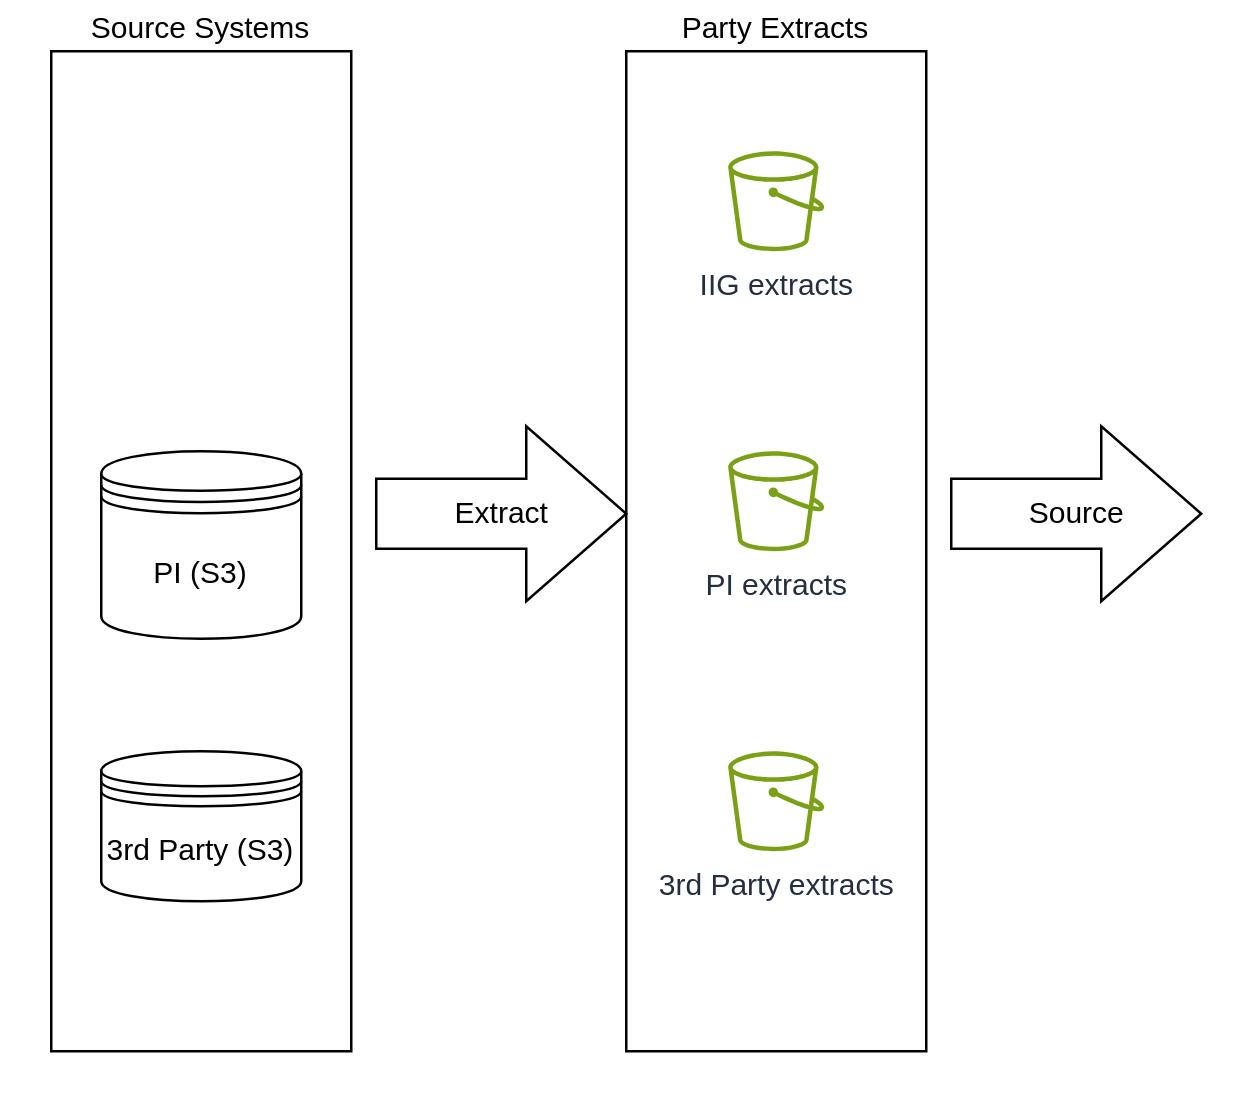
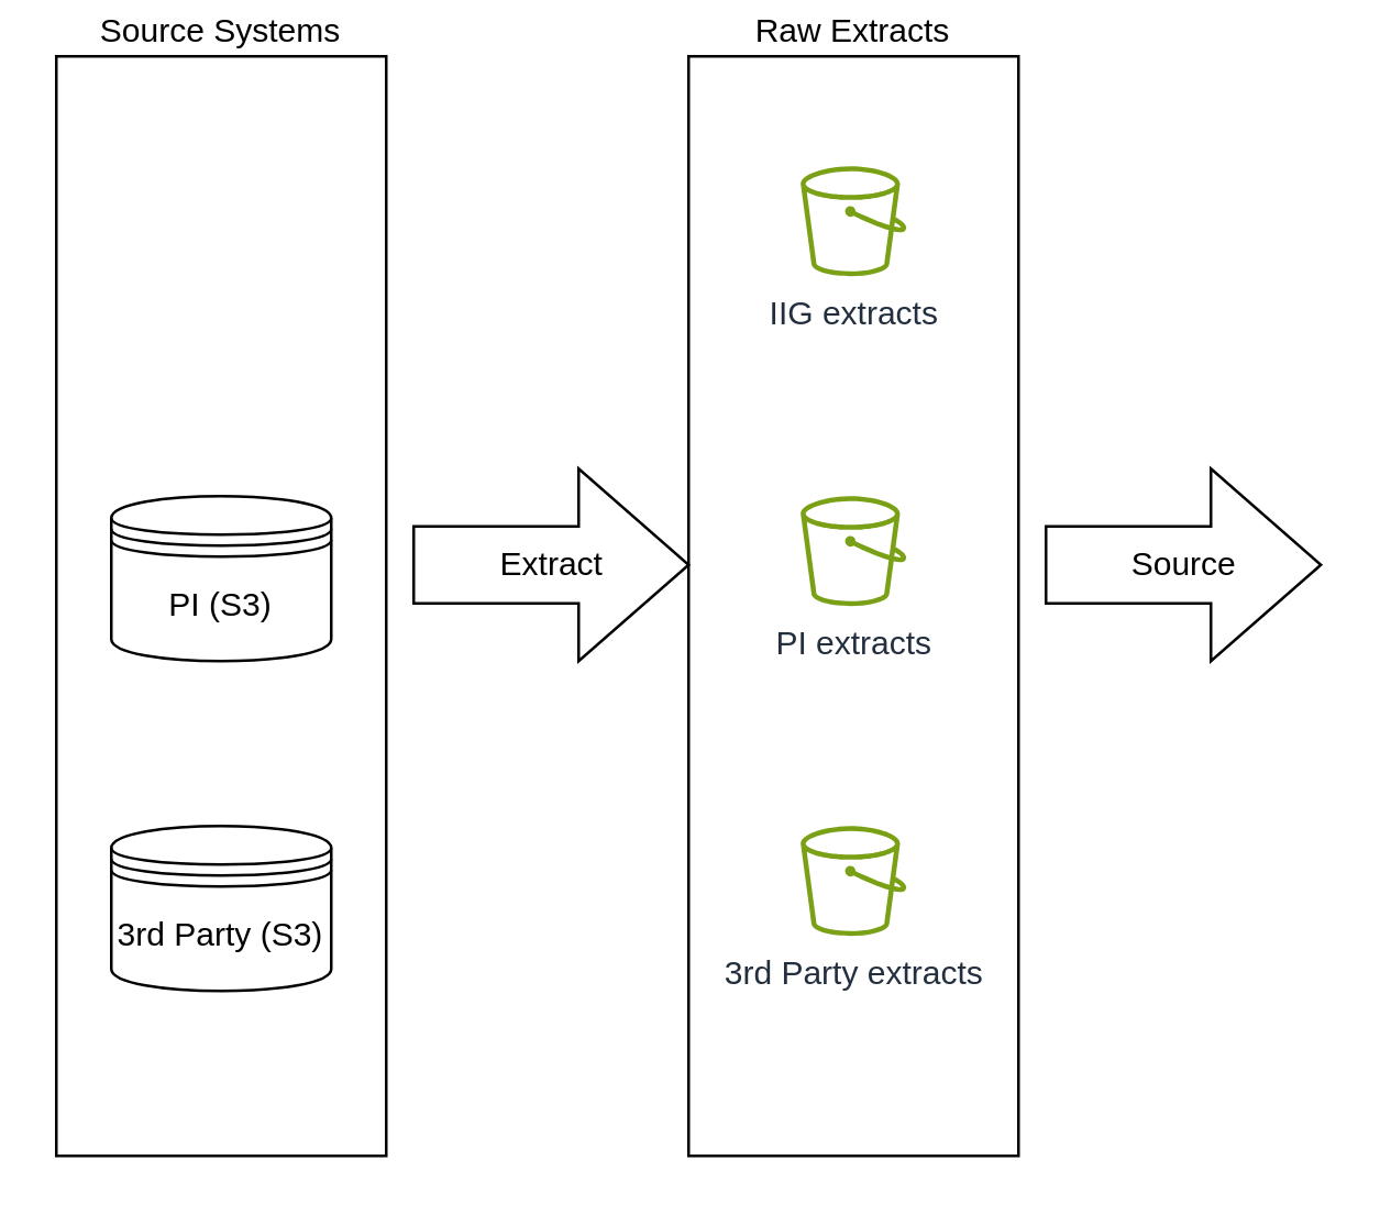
- <mxCell id="9" value="Party Extracts" style="rounded=0;whiteSpace=wrap;html=1;fillColor=none;labelPosition=center;verticalLabelPosition=top;align=center;verticalAlign=bottom;" vertex="1" parent="1"><mxGeometry x="250" y="20" width="120" height="400" as="geometry" /></mxCell>
+ <mxCell id="9" value="Raw Extracts" style="rounded=0;whiteSpace=wrap;html=1;fillColor=none;labelPosition=center;verticalLabelPosition=top;align=center;verticalAlign=bottom;" vertex="1" parent="1"><mxGeometry x="250" y="20" width="120" height="400" as="geometry" /></mxCell>
- <mxCell id="2" value="PI (S3)" style="shape=datastore;whiteSpace=wrap;html=1;" vertex="1" parent="1"><mxGeometry x="40" y="180" width="80" height="75" as="geometry" /></mxCell>
+ <mxCell id="2" value="PI (S3)" style="shape=datastore;whiteSpace=wrap;html=1;" vertex="1" parent="1"><mxGeometry x="40" y="180" width="80" height="60" as="geometry" /></mxCell>
